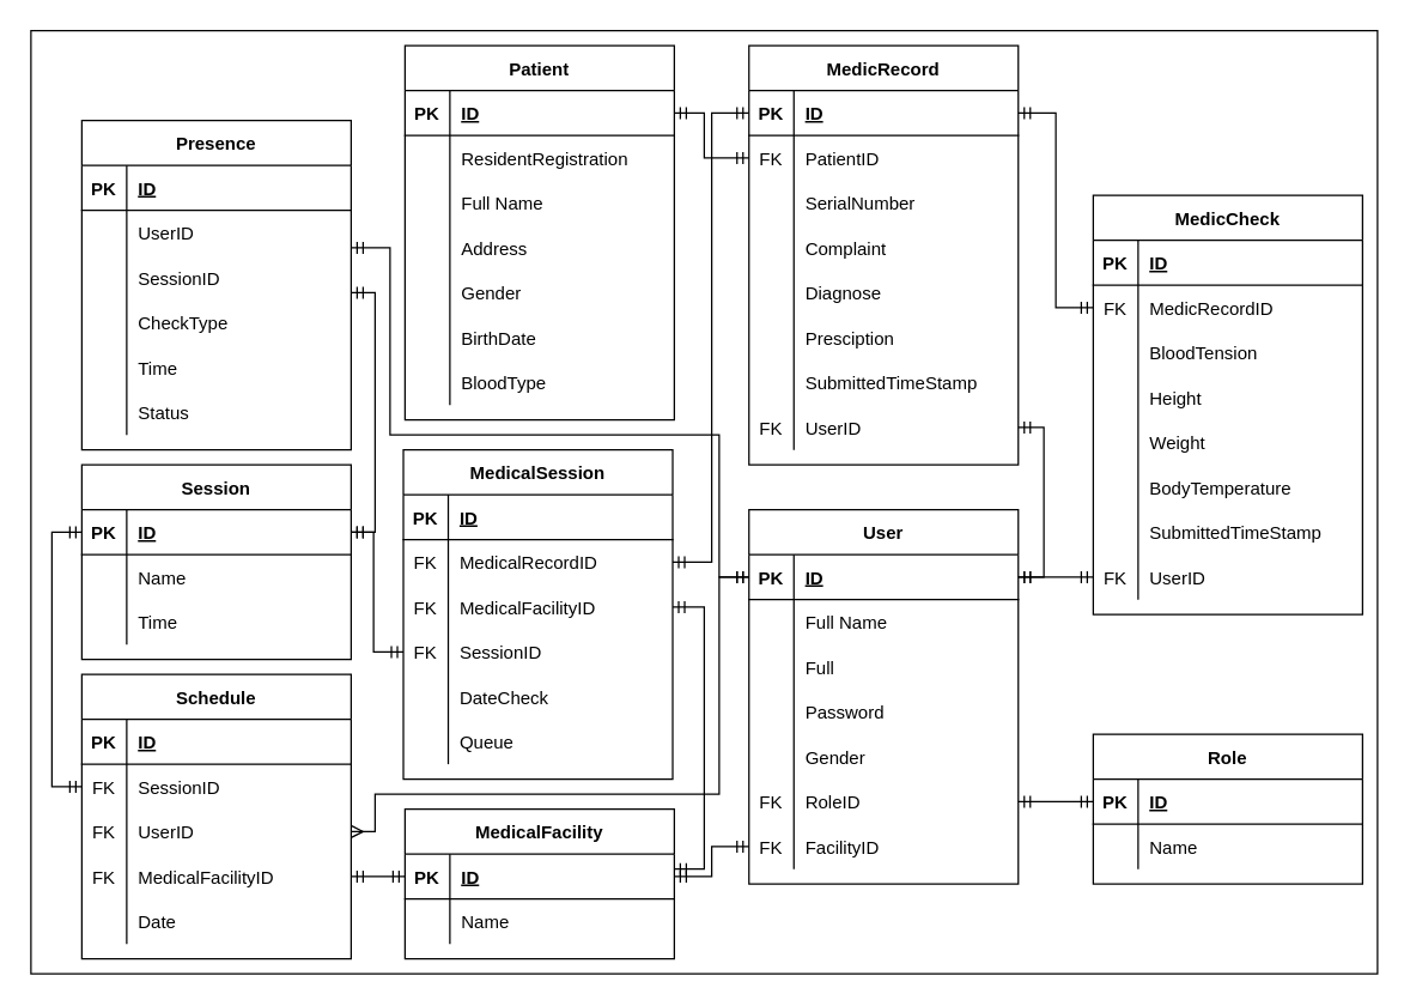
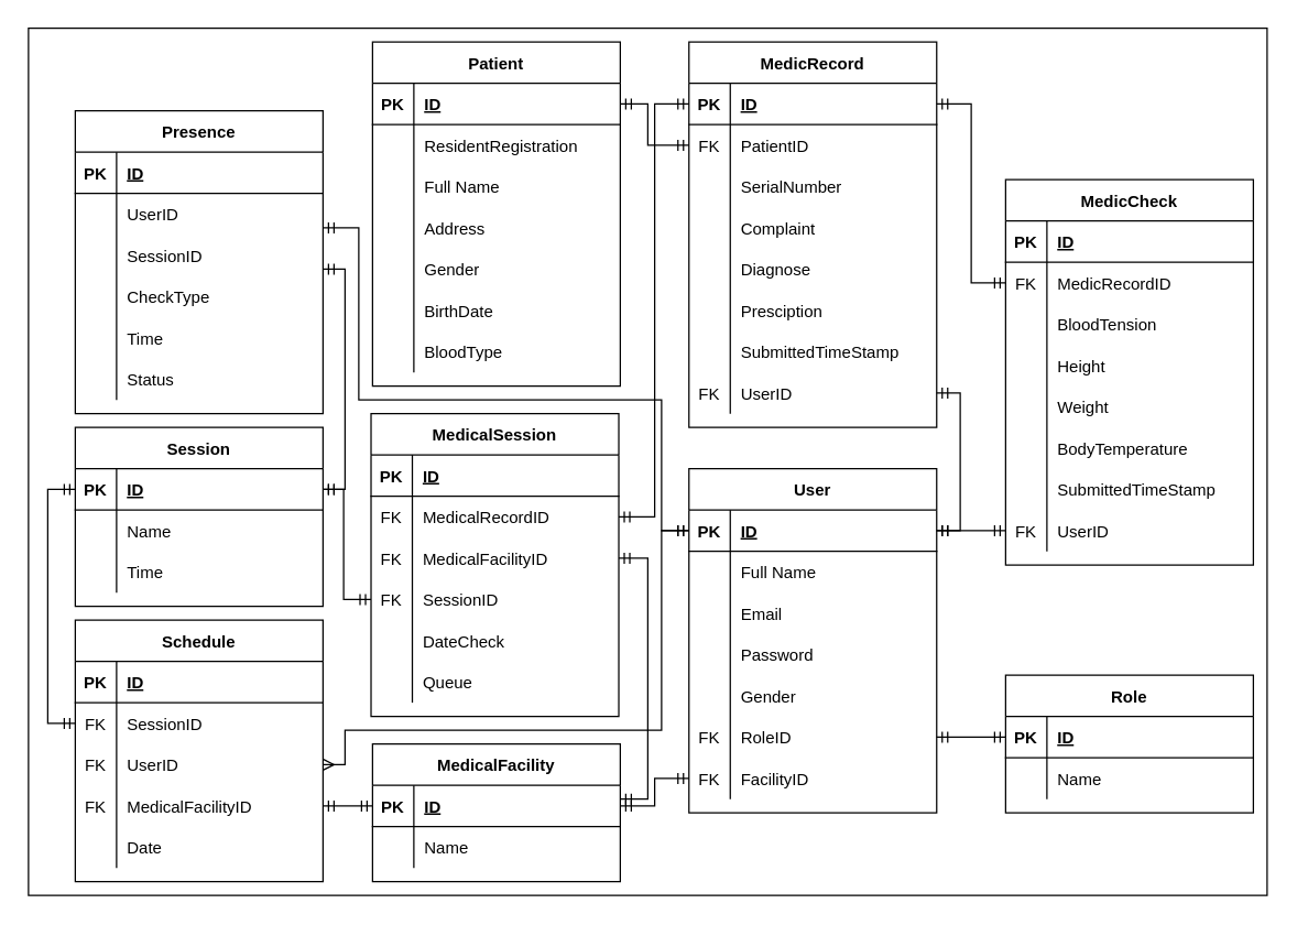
- <mxCell id="12" value="Full" style="shape=partialRectangle;connectable=0;fillColor=none;top=0;left=0;bottom=0;right=0;align=left;spacingLeft=6;overflow=hidden;" parent="10" vertex="1"><mxGeometry x="30" width="150" height="30" as="geometry"><mxRectangle width="150" height="30" as="alternateBounds" /></mxGeometry></mxCell>
+ <mxCell id="12" value="Email" style="shape=partialRectangle;connectable=0;fillColor=none;top=0;left=0;bottom=0;right=0;align=left;spacingLeft=6;overflow=hidden;" parent="10" vertex="1"><mxGeometry x="30" width="150" height="30" as="geometry"><mxRectangle width="150" height="30" as="alternateBounds" /></mxGeometry></mxCell>
